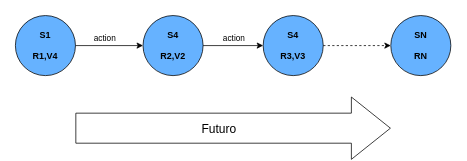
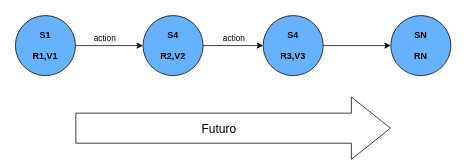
- <mxCell id="2" value="&lt;b&gt;S1&lt;br&gt;&lt;br&gt;R1,V4&lt;/b&gt;" style="ellipse;whiteSpace=wrap;html=1;aspect=fixed;fillColor=#66B2FF;" parent="1" vertex="1"><mxGeometry x="20" y="20" width="80" height="80" as="geometry" /></mxCell>
+ <mxCell id="2" value="&lt;b&gt;S1&lt;br&gt;&lt;br&gt;R1,V1&lt;/b&gt;" style="ellipse;whiteSpace=wrap;html=1;aspect=fixed;fillColor=#66B2FF;" parent="1" vertex="1"><mxGeometry x="20" y="20" width="80" height="80" as="geometry" /></mxCell>
- <mxCell id="10" value="" style="endArrow=classic;html=1;exitX=1;exitY=0.5;exitDx=0;exitDy=0;entryX=0;entryY=0.5;entryDx=0;entryDy=0;dashed=1;" parent="1" source="4" target="5" edge="1"><mxGeometry width="50" height="50" relative="1" as="geometry"><mxPoint x="400" y="240" as="sourcePoint" /><mxPoint x="450" y="190" as="targetPoint" /></mxGeometry></mxCell>
+ <mxCell id="10" value="" style="endArrow=classic;html=1;exitX=1;exitY=0.5;exitDx=0;exitDy=0;entryX=0;entryY=0.5;entryDx=0;entryDy=0;dashed=0;" parent="1" source="4" target="5" edge="1"><mxGeometry width="50" height="50" relative="1" as="geometry"><mxPoint x="400" y="240" as="sourcePoint" /><mxPoint x="450" y="190" as="targetPoint" /></mxGeometry></mxCell>
